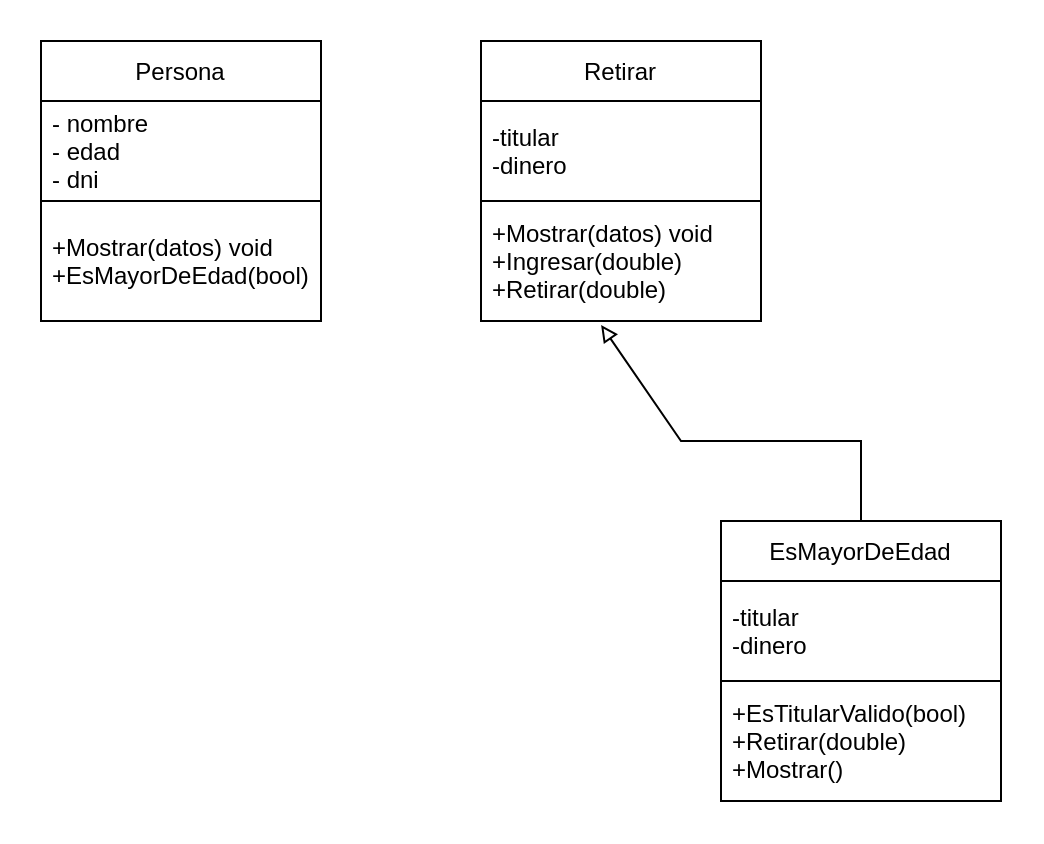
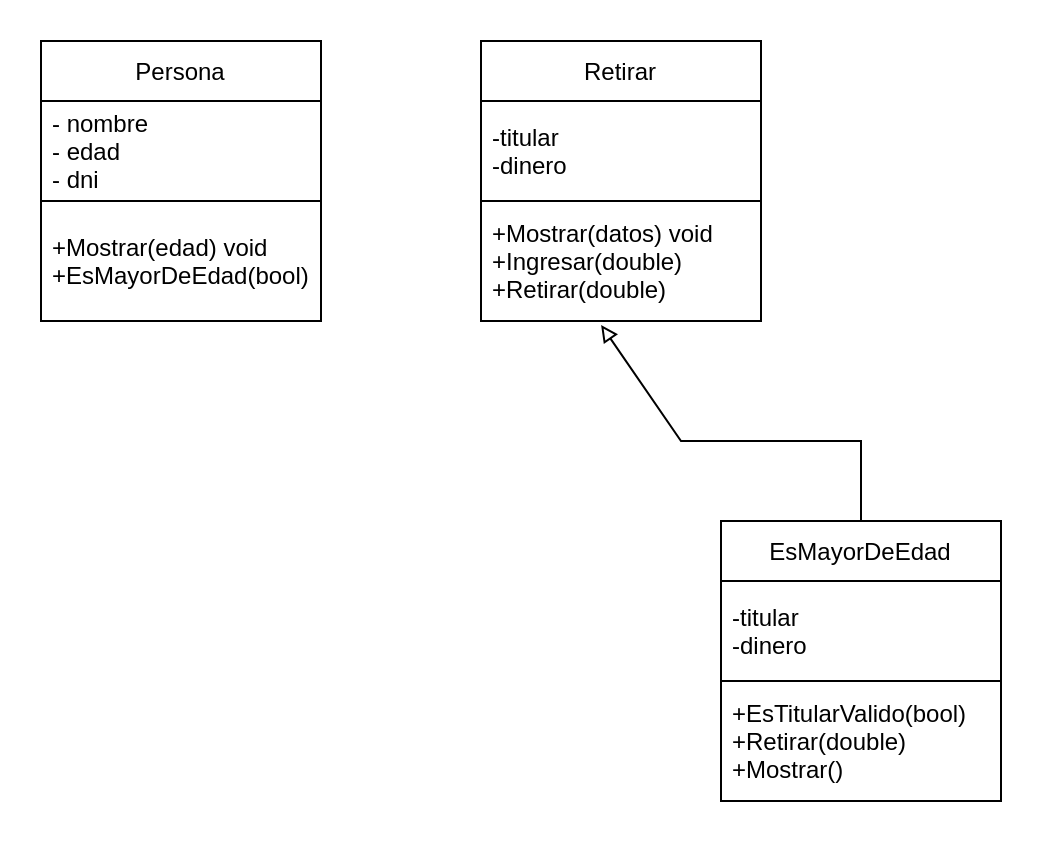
- <mxCell id="4" value="+Mostrar(datos) void&#10;+EsMayorDeEdad(bool)" style="text;strokeColor=default;fillColor=none;align=left;verticalAlign=middle;spacingLeft=4;spacingRight=4;overflow=hidden;points=[[0,0.5],[1,0.5]];portConstraint=eastwest;rotatable=0;strokeWidth=1;" vertex="1" parent="2"><mxGeometry y="80" width="140" height="60" as="geometry" /></mxCell>
+ <mxCell id="4" value="+Mostrar(edad) void&#10;+EsMayorDeEdad(bool)" style="text;strokeColor=default;fillColor=none;align=left;verticalAlign=middle;spacingLeft=4;spacingRight=4;overflow=hidden;points=[[0,0.5],[1,0.5]];portConstraint=eastwest;rotatable=0;strokeWidth=1;" vertex="1" parent="2"><mxGeometry y="80" width="140" height="60" as="geometry" /></mxCell>
